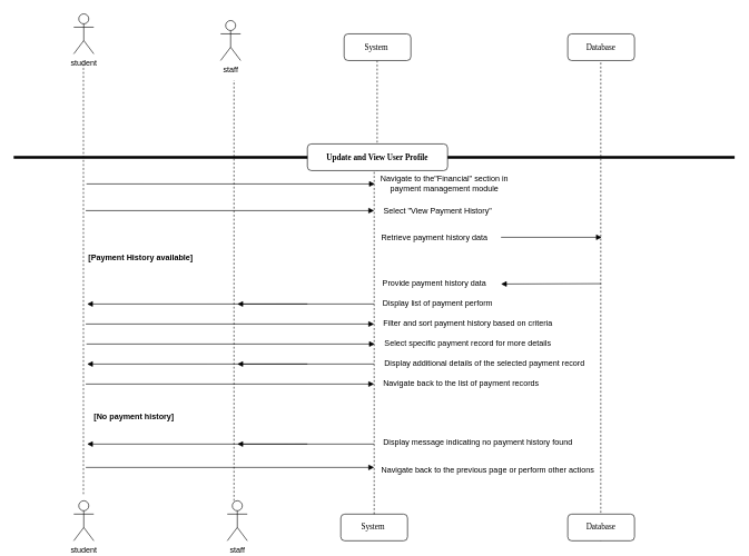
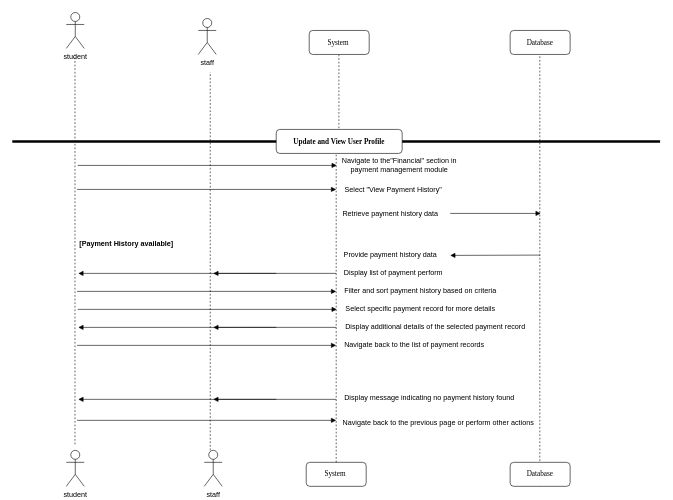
- <mxCell id="27" value="&lt;b&gt;[Payment History available]&lt;/b&gt;" style="text;html=1;align=center;verticalAlign=middle;resizable=0;points=[];autosize=1;strokeColor=none;fillColor=none;" vertex="1" parent="1"><mxGeometry x="120" y="370" width="180" height="30" as="geometry" /></mxCell>
+ <mxCell id="27" value="&lt;b&gt;[Payment History available]&lt;/b&gt;" style="text;html=1;align=center;verticalAlign=middle;resizable=0;points=[];autosize=1;strokeColor=none;fillColor=none;" vertex="1" parent="1"><mxGeometry x="120" y="390" width="180" height="30" as="geometry" /></mxCell>
- <mxCell id="32" value="&lt;b&gt;[No payment history]&lt;/b&gt;" style="text;html=1;align=center;verticalAlign=middle;resizable=0;points=[];autosize=1;strokeColor=none;fillColor=none;" vertex="1" parent="1"><mxGeometry x="130" y="610" width="140" height="30" as="geometry" /></mxCell>
